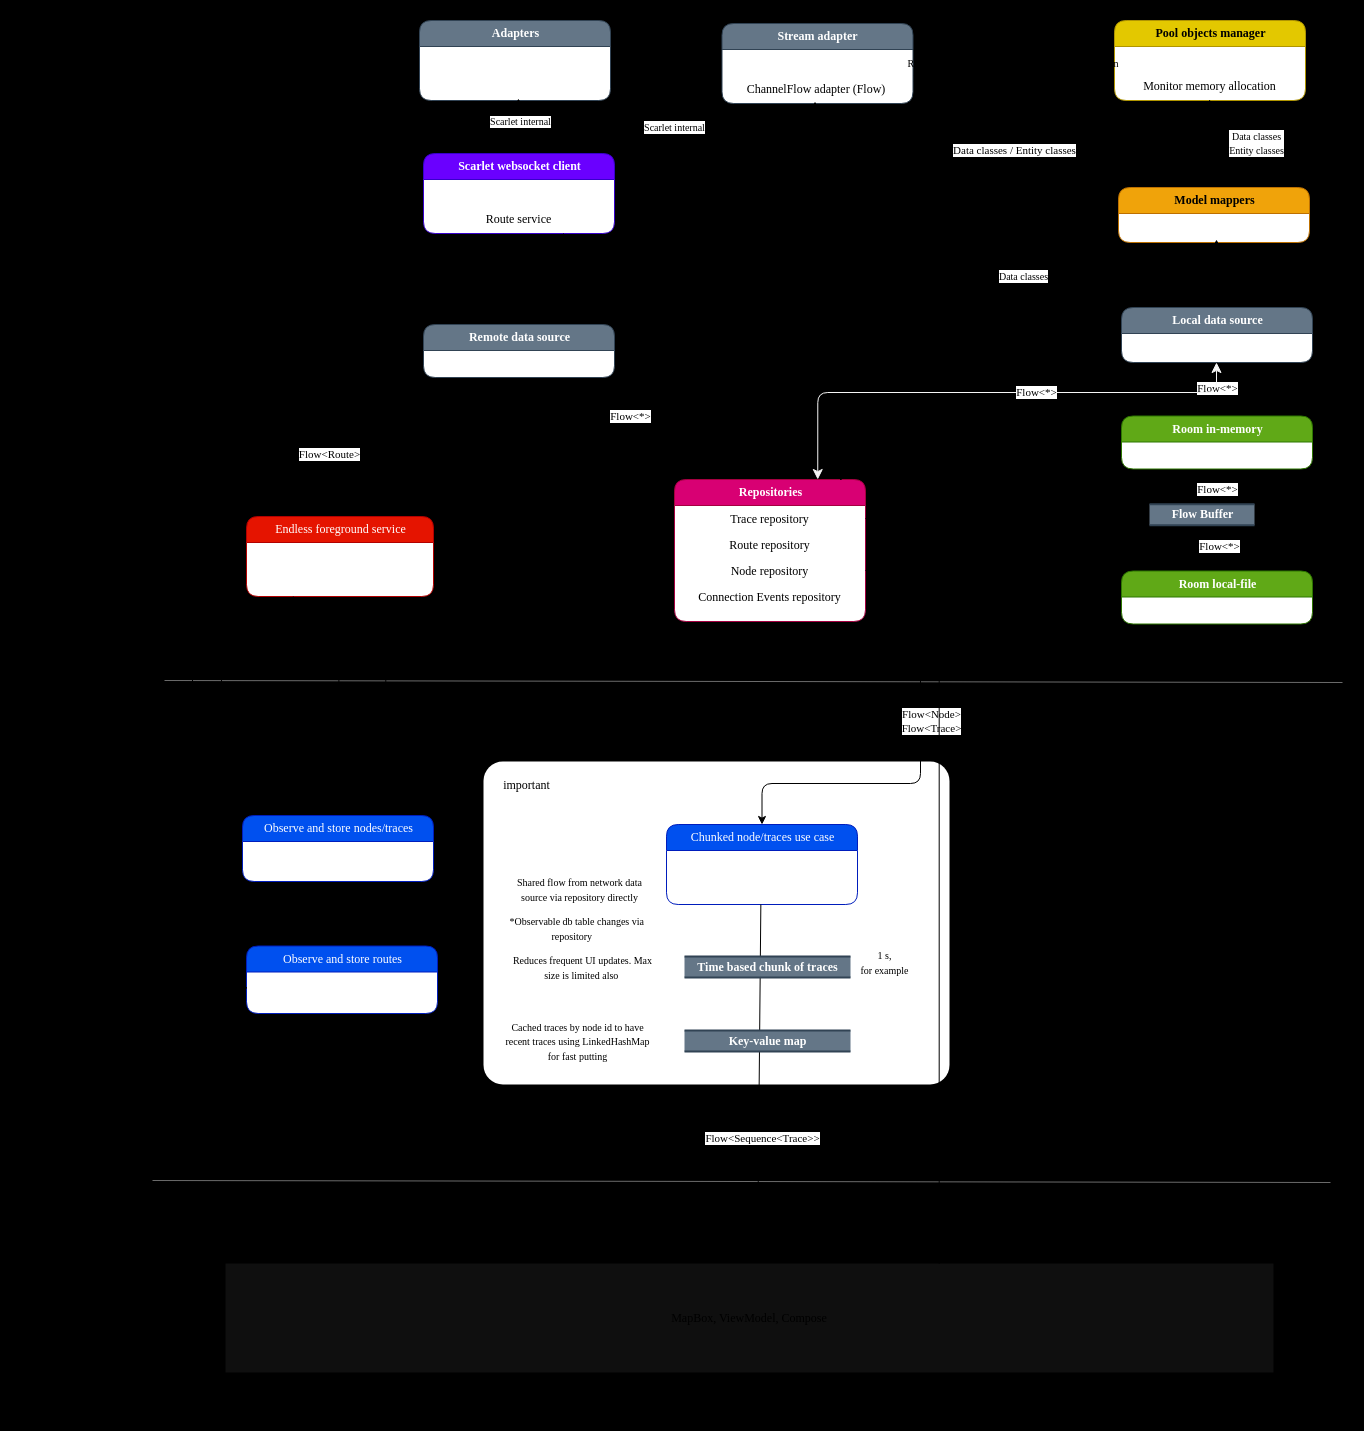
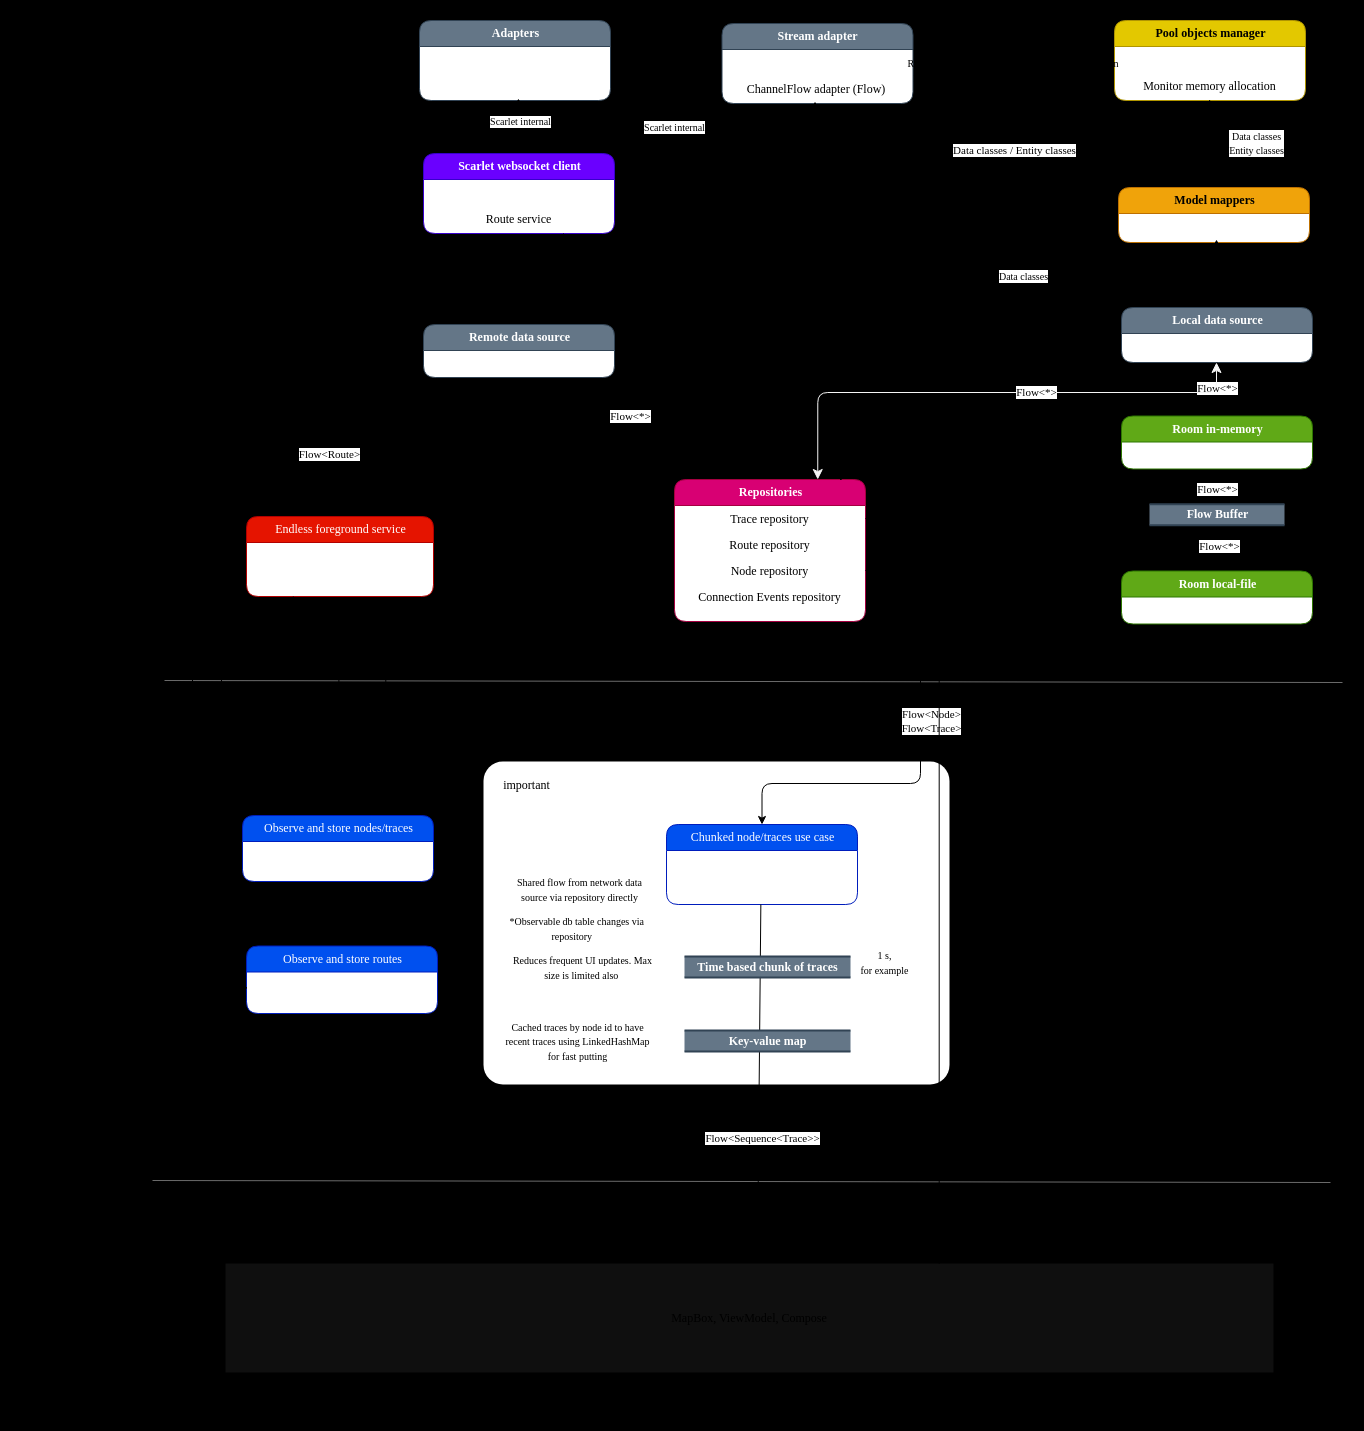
- <mxCell id="30" value="&lt;font&gt;&lt;b&gt;Flow Buffer&lt;/b&gt;&lt;/font&gt;" style="html=1;rounded=0;shadow=0;comic=0;labelBackgroundColor=none;strokeWidth=2;fontFamily=Avenir;fontSize=12;align=center;shape=mxgraph.ios7ui.horLines;fillColor=#647687;strokeColor=#314354;fontColor=#ffffff;" vertex="1" parent="1"><mxGeometry x="1149" y="503.75" width="105" height="21" as="geometry" /></mxCell>
+ <mxCell id="30" value="&lt;font&gt;&lt;b&gt;Flow Buffer&lt;/b&gt;&lt;/font&gt;" style="html=1;rounded=0;shadow=0;comic=0;labelBackgroundColor=none;strokeWidth=2;fontFamily=Avenir;fontSize=12;align=center;shape=mxgraph.ios7ui.horLines;fillColor=#647687;strokeColor=#314354;fontColor=#ffffff;" vertex="1" parent="1"><mxGeometry x="1149" y="503.75" width="135" height="21" as="geometry" /></mxCell>
